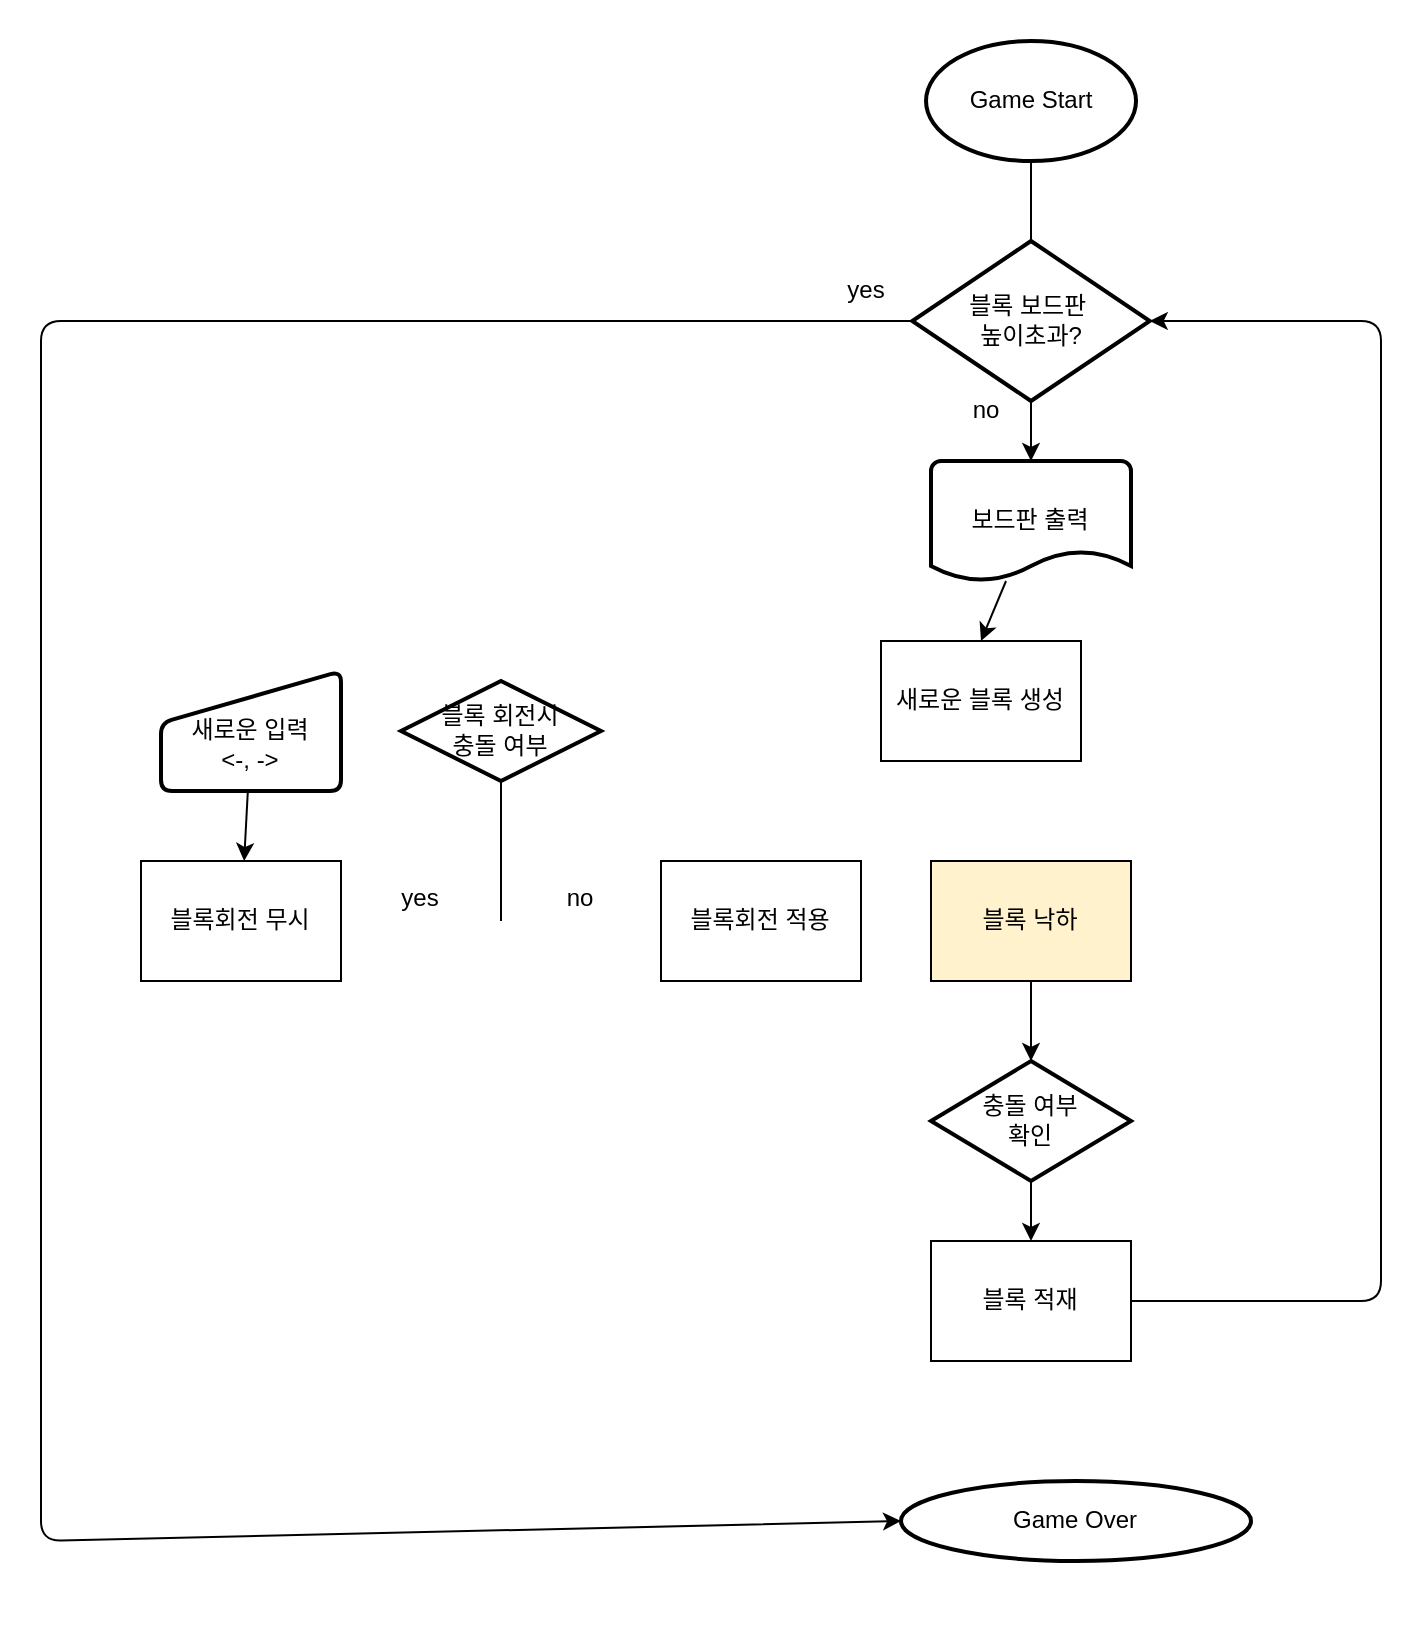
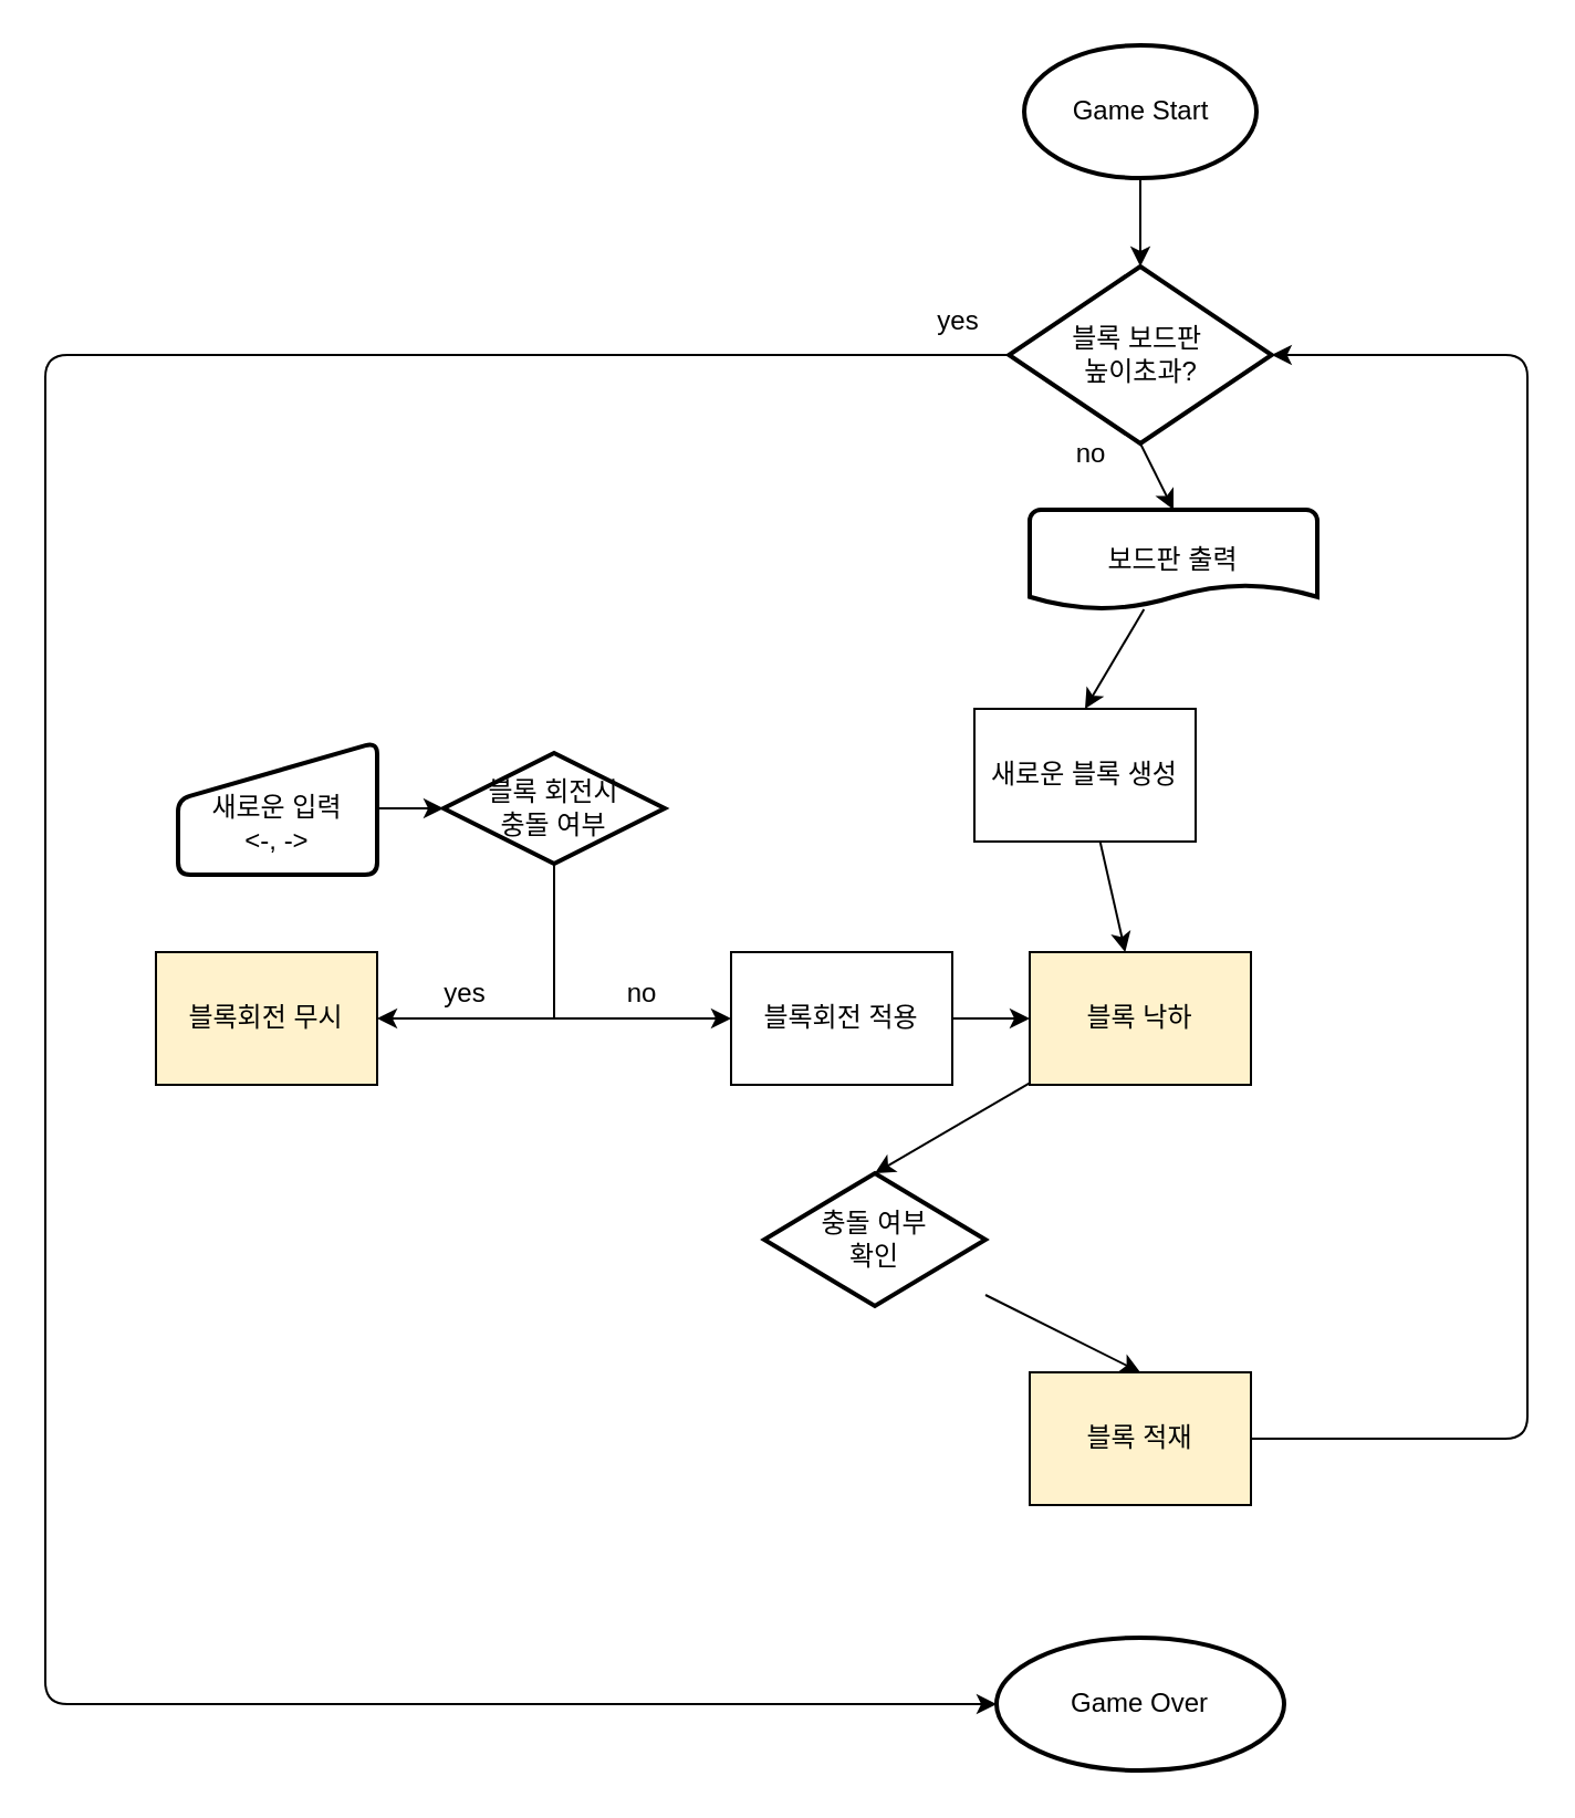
- <mxCell id="26" style="edgeStyle=none;html=1;entryX=0.5;entryY=0;entryDx=0;entryDy=0;entryPerimeter=0;endArrow=none;" edge="1" parent="1" source="2" target="17"><mxGeometry relative="1" as="geometry" /></mxCell>
+ <mxCell id="26" style="edgeStyle=none;html=1;entryX=0.5;entryY=0;entryDx=0;entryDy=0;entryPerimeter=0;" edge="1" parent="1" source="2" target="17"><mxGeometry relative="1" as="geometry" /></mxCell>
- <mxCell id="5" value="보드판 출력" style="strokeWidth=2;html=1;shape=mxgraph.flowchart.document2;whiteSpace=wrap;size=0.25;" vertex="1" parent="1"><mxGeometry x="465" y="230" width="100" height="60" as="geometry" /></mxCell>
+ <mxCell id="5" value="보드판 출력" style="strokeWidth=2;html=1;shape=mxgraph.flowchart.document2;whiteSpace=wrap;size=0.25;" vertex="1" parent="1"><mxGeometry x="465" y="230" width="130" height="45" as="geometry" /></mxCell>
+ <mxCell id="7" style="edgeStyle=none;html=1;" edge="1" parent="1" source="8" target="9"><mxGeometry relative="1" as="geometry" /></mxCell>
- <mxCell id="25" style="edgeStyle=none;html=1;" edge="1" parent="1" source="6" target="20"><mxGeometry relative="1" as="geometry" /></mxCell>
+ <mxCell id="25" style="edgeStyle=none;html=1;entryX=0;entryY=0.5;entryDx=0;entryDy=0;entryPerimeter=0;" edge="1" parent="1" source="6" target="19"><mxGeometry relative="1" as="geometry" /></mxCell>
- <mxCell id="20" value="블록회전 무시" style="rounded=0;whiteSpace=wrap;html=1;" vertex="1" parent="1"><mxGeometry x="70" y="430" width="100" height="60" as="geometry" /></mxCell>
+ <mxCell id="20" value="블록회전 무시" style="rounded=0;whiteSpace=wrap;html=1;fillColor=#fff2cc;" vertex="1" parent="1"><mxGeometry x="70" y="430" width="100" height="60" as="geometry" /></mxCell>
+ <mxCell id="24" value="" style="endArrow=classic;startArrow=classic;html=1;exitX=1;exitY=0.5;exitDx=0;exitDy=0;entryX=0;entryY=0.5;entryDx=0;entryDy=0;" edge="1" parent="1" source="20" target="15"><mxGeometry width="50" height="50" relative="1" as="geometry"><mxPoint x="380" y="420" as="sourcePoint" /><mxPoint x="430" y="370" as="targetPoint" /><Array as="points"><mxPoint y="460" x="210" /></Array></mxGeometry></mxCell>
+ <mxCell id="14" style="edgeStyle=none;html=1;entryX=0;entryY=0.5;entryDx=0;entryDy=0;" edge="1" parent="1" source="15" target="9"><mxGeometry relative="1" as="geometry" /></mxCell>
- <mxCell id="11" value="충돌 여부&lt;br&gt;확인" style="strokeWidth=2;html=1;shape=mxgraph.flowchart.decision;whiteSpace=wrap;" vertex="1" parent="1"><mxGeometry x="465" y="530" width="100" height="60" as="geometry" /></mxCell>
+ <mxCell id="11" value="충돌 여부&lt;br&gt;확인" style="strokeWidth=2;html=1;shape=mxgraph.flowchart.decision;whiteSpace=wrap;" vertex="1" parent="1"><mxGeometry x="345" y="530" width="100" height="60" as="geometry" /></mxCell>
- <mxCell id="13" value="블록 적재" style="rounded=0;whiteSpace=wrap;html=1;" vertex="1" parent="1"><mxGeometry x="465" y="620" width="100" height="60" as="geometry" /></mxCell>
+ <mxCell id="13" value="블록 적재" style="rounded=0;whiteSpace=wrap;html=1;fillColor=#fff2cc;" vertex="1" parent="1"><mxGeometry x="465" y="620" width="100" height="60" as="geometry" /></mxCell>
- <mxCell id="3" value="Game Over" style="strokeWidth=2;html=1;shape=mxgraph.flowchart.start_1;whiteSpace=wrap;" vertex="1" parent="1"><mxGeometry x="450" y="740" width="175" height="40" as="geometry" /></mxCell>
+ <mxCell id="3" value="Game Over" style="strokeWidth=2;html=1;shape=mxgraph.flowchart.start_1;whiteSpace=wrap;" vertex="1" parent="1"><mxGeometry x="450" y="740" width="130" height="60" as="geometry" /></mxCell>
